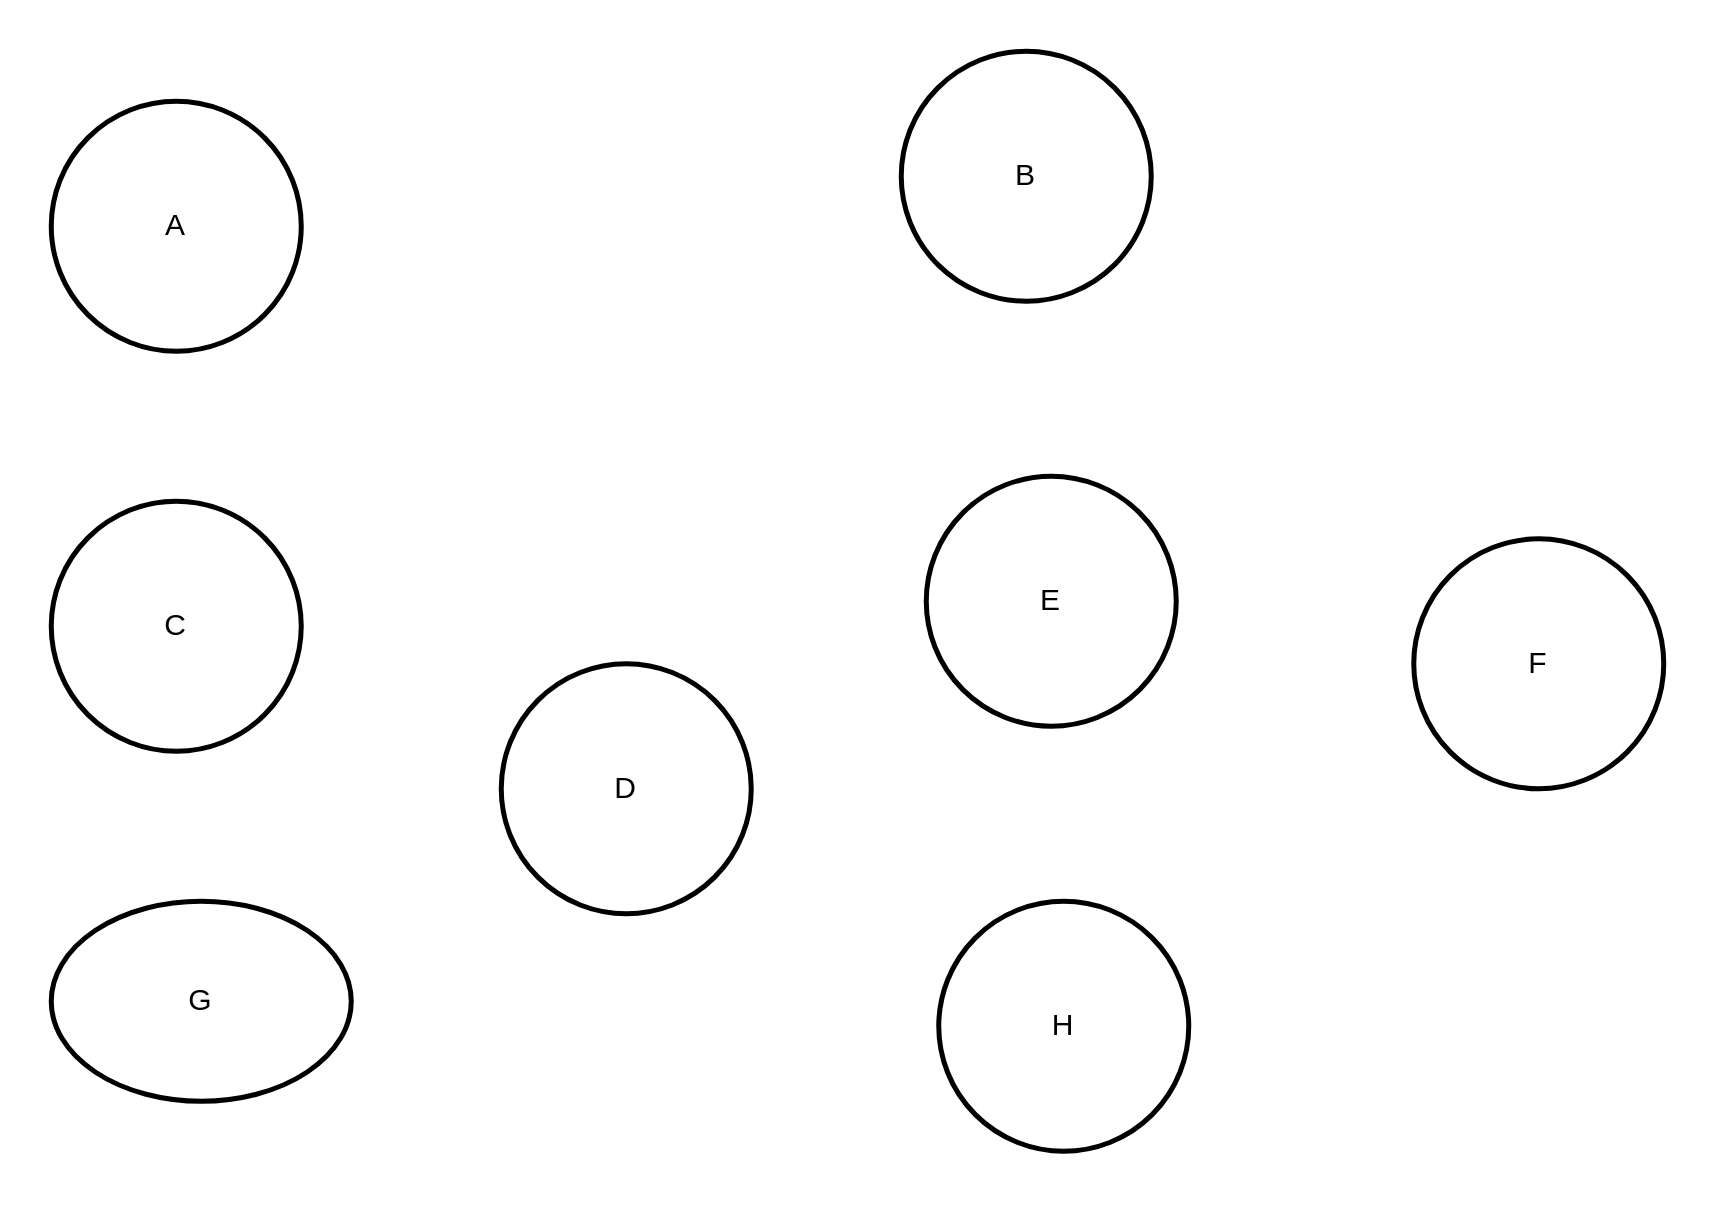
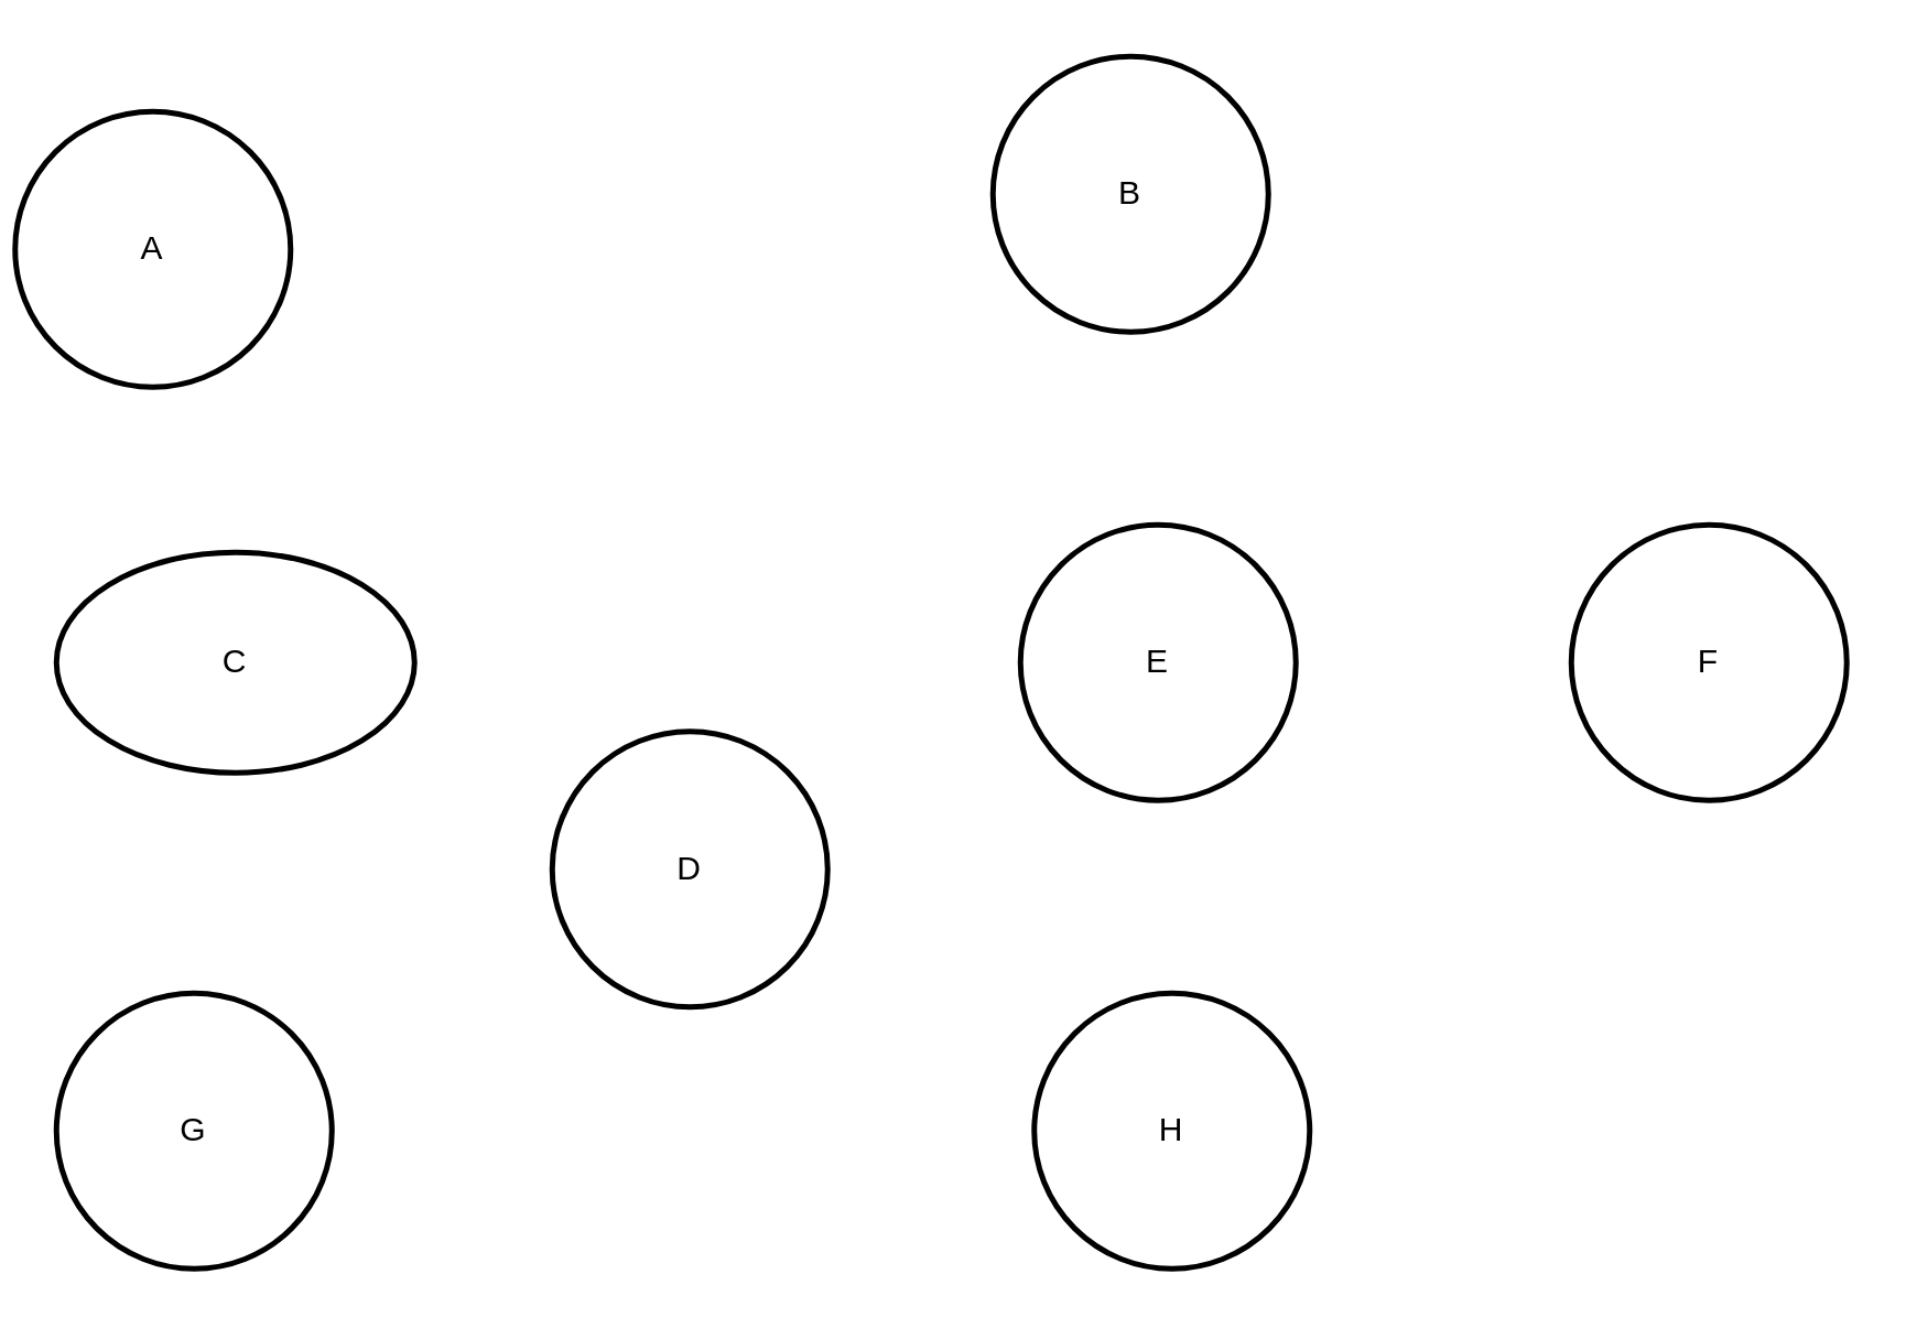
- <mxCell id="7" value="A" style="strokeWidth=2;html=1;shape=mxgraph.flowchart.start_2;whiteSpace=wrap;" vertex="1" parent="1"><mxGeometry x="20" y="40" width="100" height="100" as="geometry" /></mxCell>
+ <mxCell id="7" value="A" style="strokeWidth=2;html=1;shape=mxgraph.flowchart.start_2;whiteSpace=wrap;" vertex="1" parent="1"><mxGeometry x="5" y="40" width="100" height="100" as="geometry" /></mxCell>
- <mxCell id="6" value="C" style="strokeWidth=2;html=1;shape=mxgraph.flowchart.start_2;whiteSpace=wrap;" vertex="1" parent="1"><mxGeometry x="20" y="200" width="100" height="100" as="geometry" /></mxCell>
+ <mxCell id="6" value="C" style="strokeWidth=2;html=1;shape=mxgraph.flowchart.start_2;whiteSpace=wrap;" vertex="1" parent="1"><mxGeometry x="20" y="200" width="130" height="80" as="geometry" /></mxCell>
- <mxCell id="9" value="F" style="strokeWidth=2;html=1;shape=mxgraph.flowchart.start_2;whiteSpace=wrap;" vertex="1" parent="1"><mxGeometry x="565" y="215" width="100" height="100" as="geometry" /></mxCell>
+ <mxCell id="9" value="F" style="strokeWidth=2;html=1;shape=mxgraph.flowchart.start_2;whiteSpace=wrap;" vertex="1" parent="1"><mxGeometry x="570" y="190" width="100" height="100" as="geometry" /></mxCell>
- <mxCell id="2" value="G" style="strokeWidth=2;html=1;shape=mxgraph.flowchart.start_2;whiteSpace=wrap;" vertex="1" parent="1"><mxGeometry x="20" y="360" width="120" height="80" as="geometry" /></mxCell>
+ <mxCell id="2" value="G" style="strokeWidth=2;html=1;shape=mxgraph.flowchart.start_2;whiteSpace=wrap;" vertex="1" parent="1"><mxGeometry x="20" y="360" width="100" height="100" as="geometry" /></mxCell>
